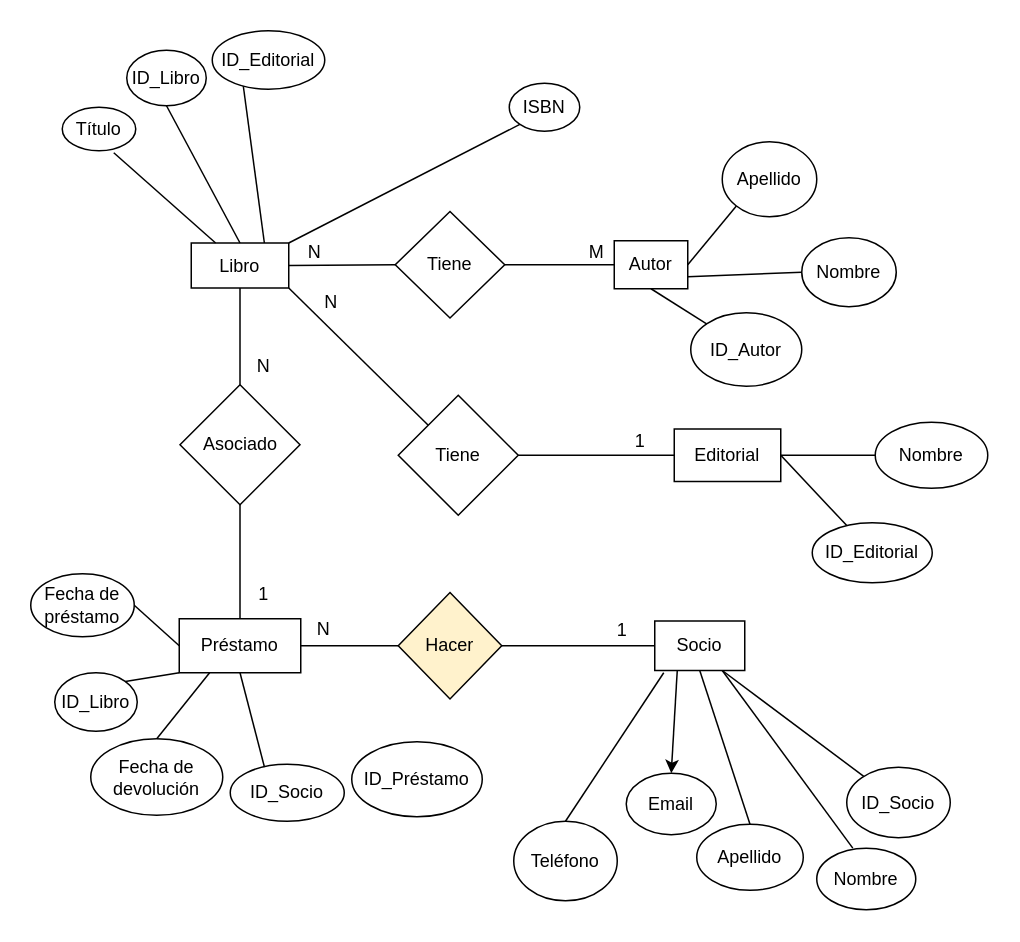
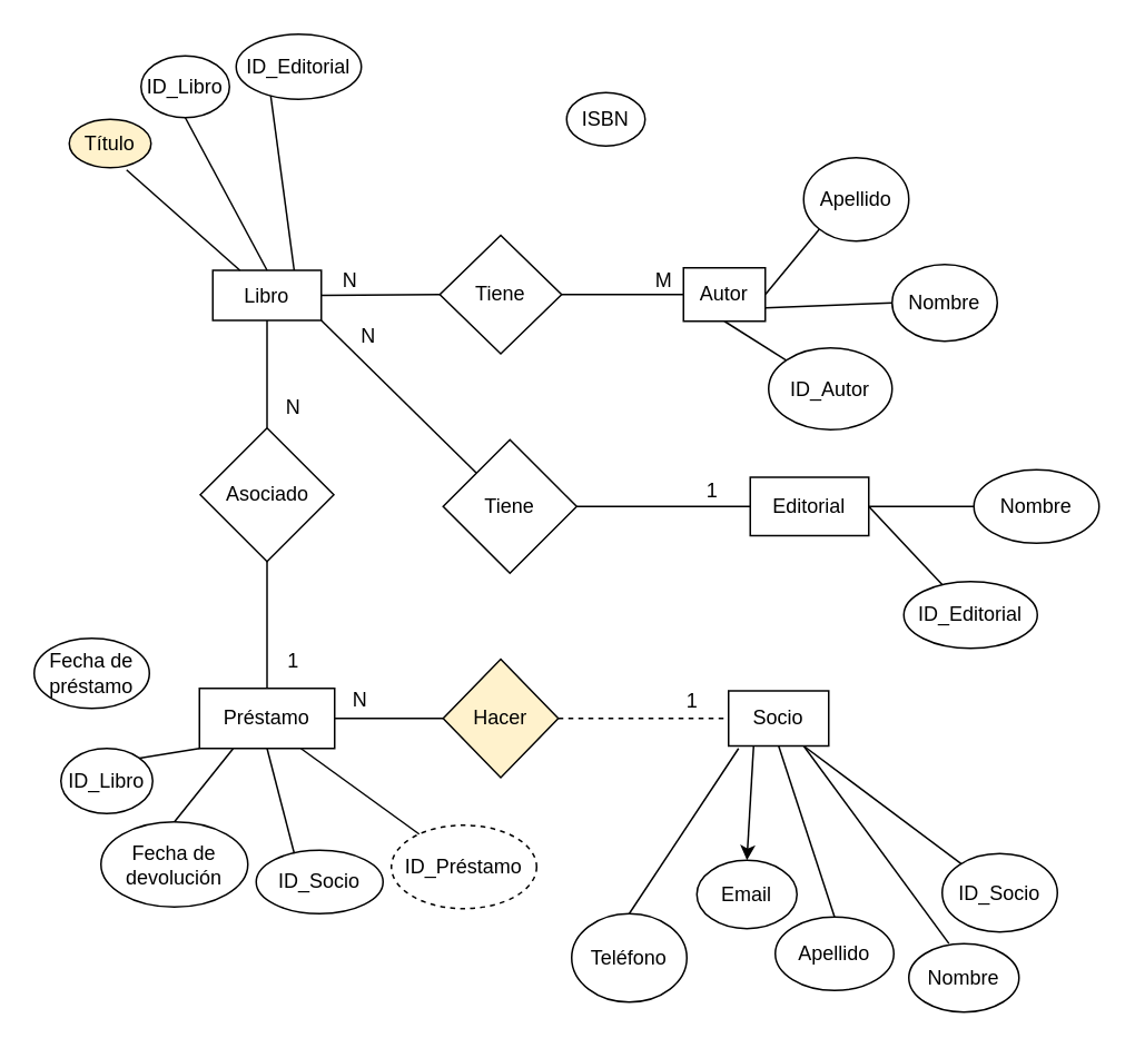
- <mxCell id="7" value="Título" style="ellipse;whiteSpace=wrap;html=1;" vertex="1" parent="1"><mxGeometry x="41" y="71" width="49" height="29" as="geometry" /></mxCell>
+ <mxCell id="7" value="Título" style="ellipse;whiteSpace=wrap;html=1;fillColor=#fff2cc;" vertex="1" parent="1"><mxGeometry x="41" y="71" width="49" height="29" as="geometry" /></mxCell>
- <mxCell id="14" value="" style="endArrow=none;html=1;rounded=0;exitX=0;exitY=1;exitDx=0;exitDy=0;entryX=1;entryY=0;entryDx=0;entryDy=0;" edge="1" parent="1" source="13" target="2"><mxGeometry width="50" height="50" relative="1" as="geometry"><mxPoint x="208" y="317" as="sourcePoint" /><mxPoint x="184" y="159" as="targetPoint" /></mxGeometry></mxCell>
- <mxCell id="48" value="" style="endArrow=none;html=1;rounded=0;exitX=0;exitY=0.5;exitDx=0;exitDy=0;entryX=1;entryY=0.5;entryDx=0;entryDy=0;" edge="1" parent="1" source="9" target="21"><mxGeometry width="50" height="50" relative="1" as="geometry"><mxPoint x="360" y="343" as="sourcePoint" /><mxPoint x="410" y="293" as="targetPoint" /></mxGeometry></mxCell>
- <mxCell id="56" value="" style="endArrow=none;html=1;rounded=0;exitX=1;exitY=0.5;exitDx=0;exitDy=0;entryX=0;entryY=0.5;entryDx=0;entryDy=0;" edge="1" parent="1" source="55" target="10"><mxGeometry width="50" height="50" relative="1" as="geometry"><mxPoint x="415" y="492" as="sourcePoint" /><mxPoint x="465" y="442" as="targetPoint" /><Array as="points" /></mxGeometry></mxCell>
+ <mxCell id="56" value="" style="endArrow=none;html=1;rounded=0;exitX=1;exitY=0.5;exitDx=0;exitDy=0;entryX=0;entryY=0.5;entryDx=0;entryDy=0;dashed=1;" edge="1" parent="1" source="55" target="10"><mxGeometry width="50" height="50" relative="1" as="geometry"><mxPoint x="415" y="492" as="sourcePoint" /><mxPoint x="465" y="442" as="targetPoint" /><Array as="points" /></mxGeometry></mxCell>
+ <mxCell id="45" value="" style="endArrow=none;html=1;rounded=0;exitX=0.75;exitY=1;exitDx=0;exitDy=0;" edge="1" parent="1" source="9" target="18"><mxGeometry width="50" height="50" relative="1" as="geometry"><mxPoint x="538" y="381" as="sourcePoint" /><mxPoint x="588" y="331" as="targetPoint" /></mxGeometry></mxCell>
- <mxCell id="18" value="ID_Préstamo" style="ellipse;whiteSpace=wrap;html=1;" vertex="1" parent="1"><mxGeometry x="234" y="494" width="87" height="50" as="geometry" /></mxCell>
+ <mxCell id="18" value="ID_Préstamo" style="ellipse;whiteSpace=wrap;html=1;dashed=1;" vertex="1" parent="1"><mxGeometry x="234" y="494" width="87" height="50" as="geometry" /></mxCell>
